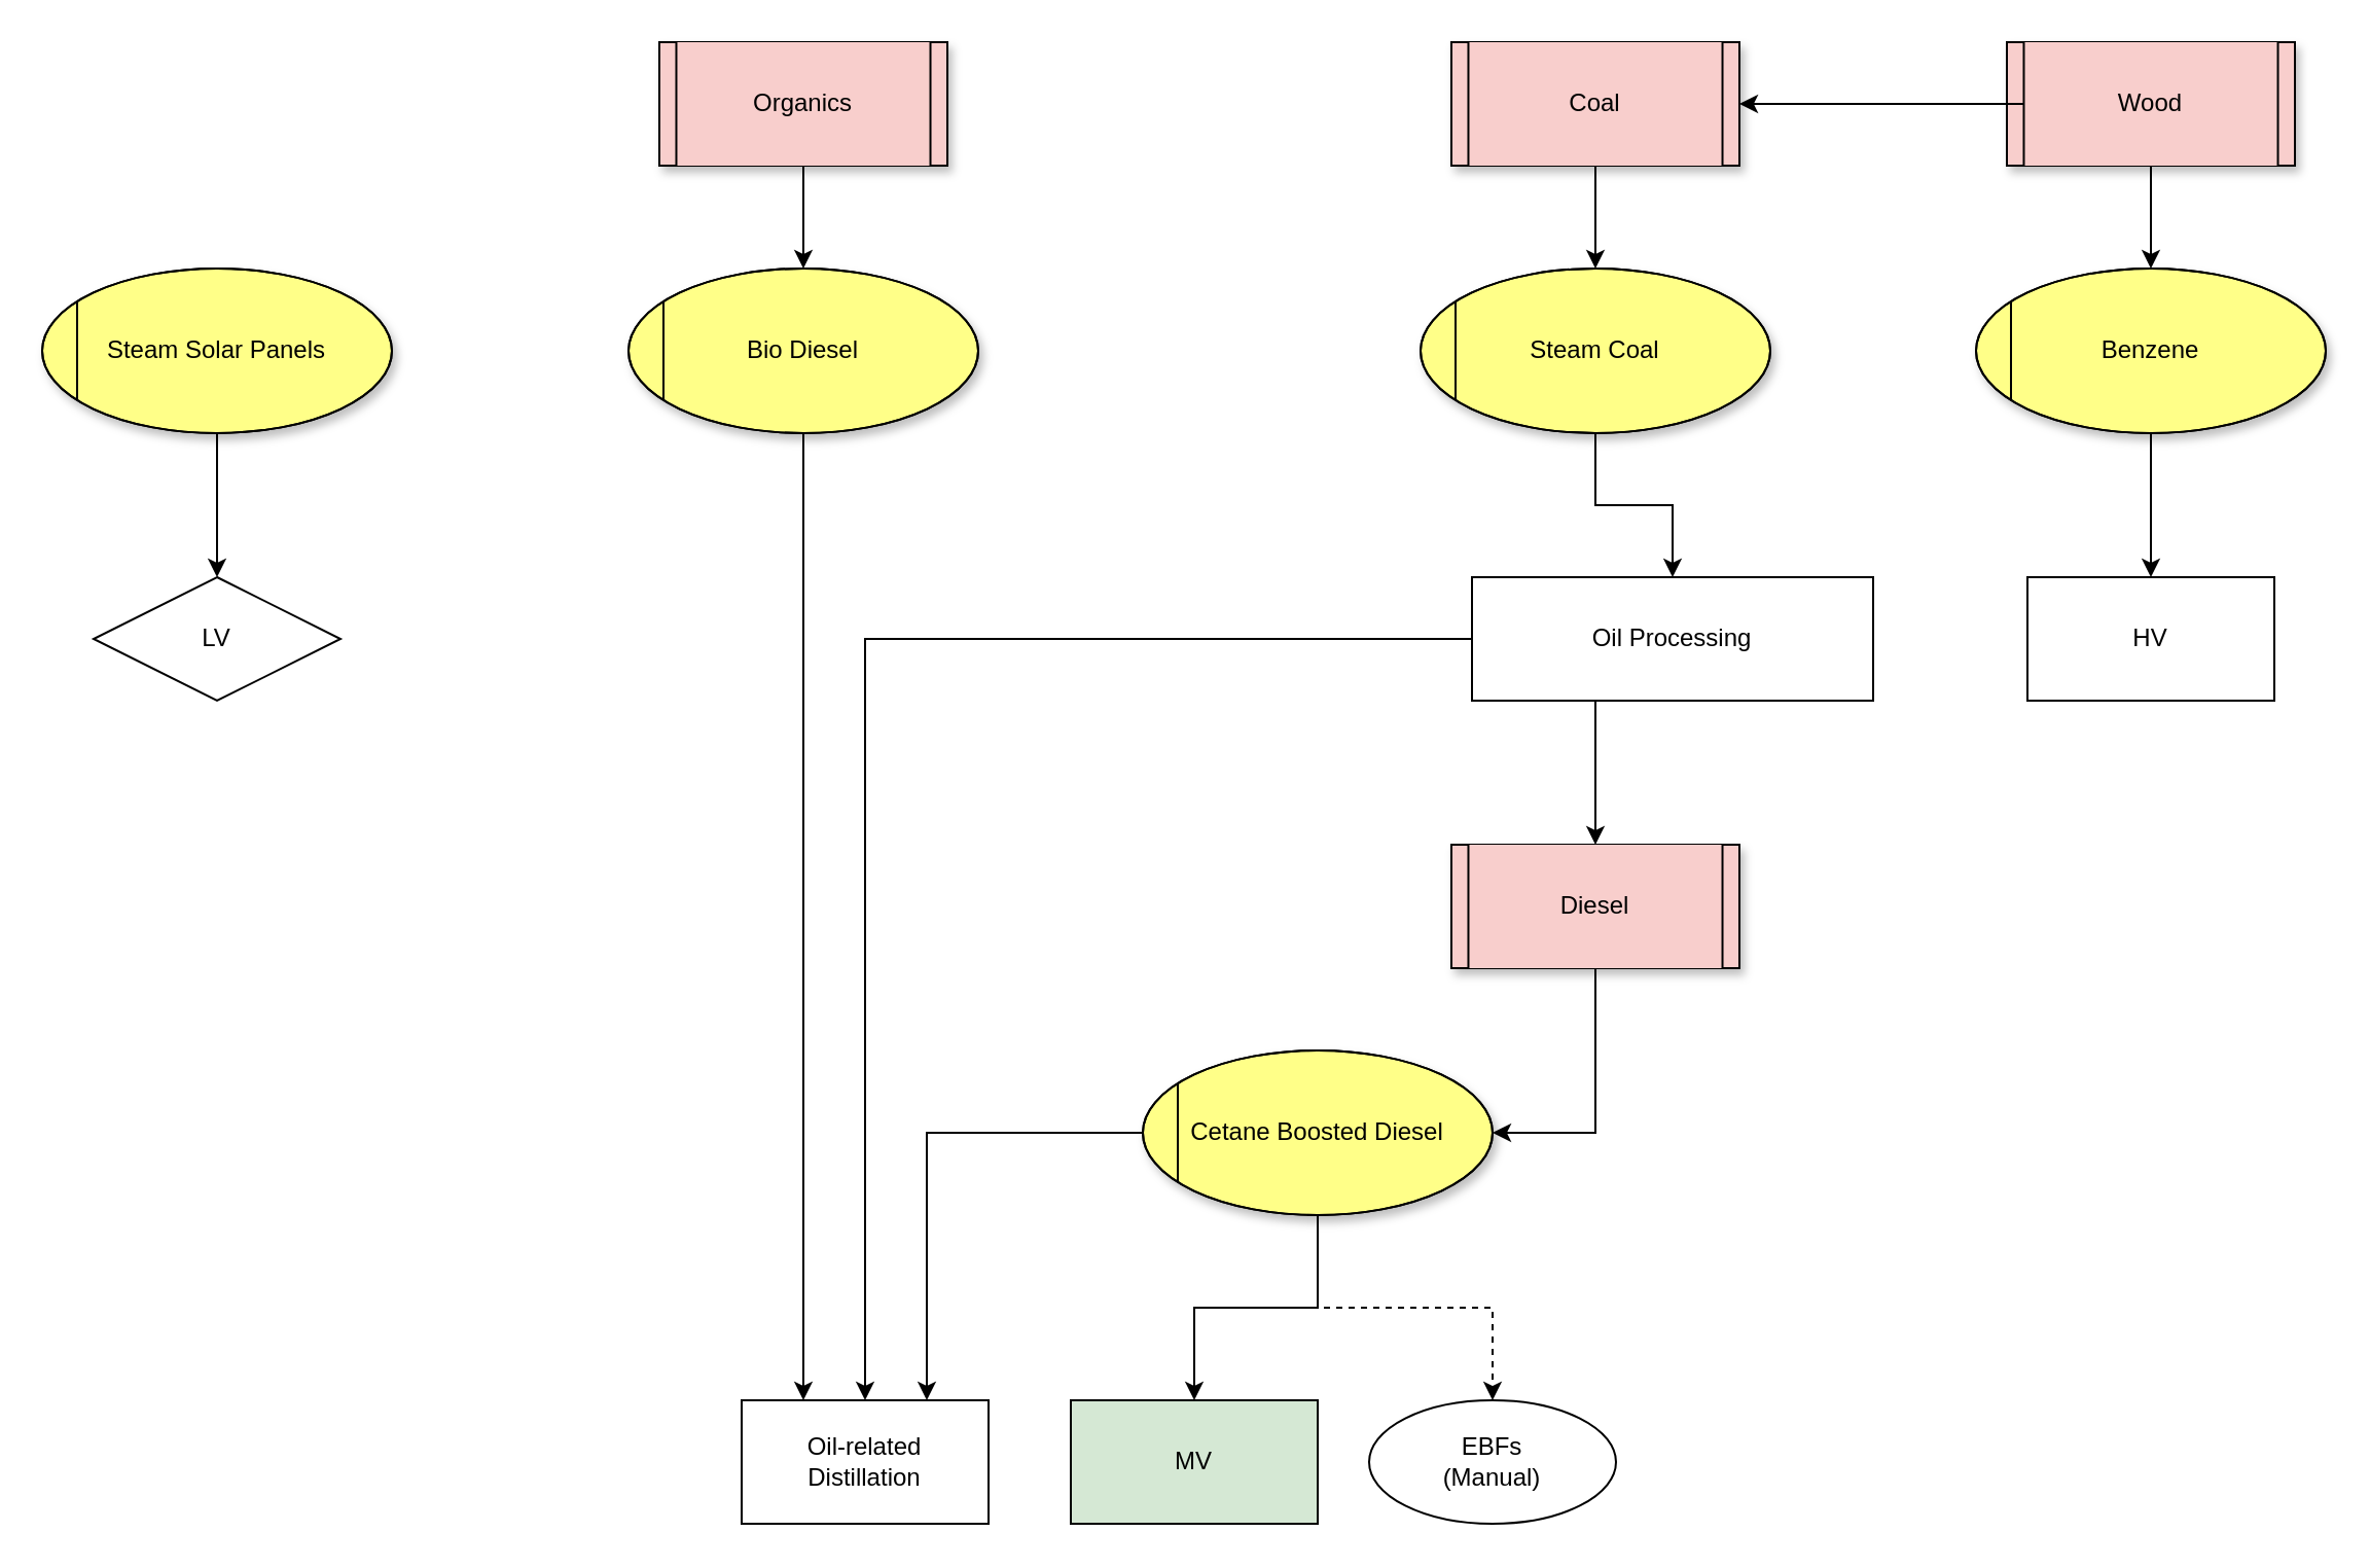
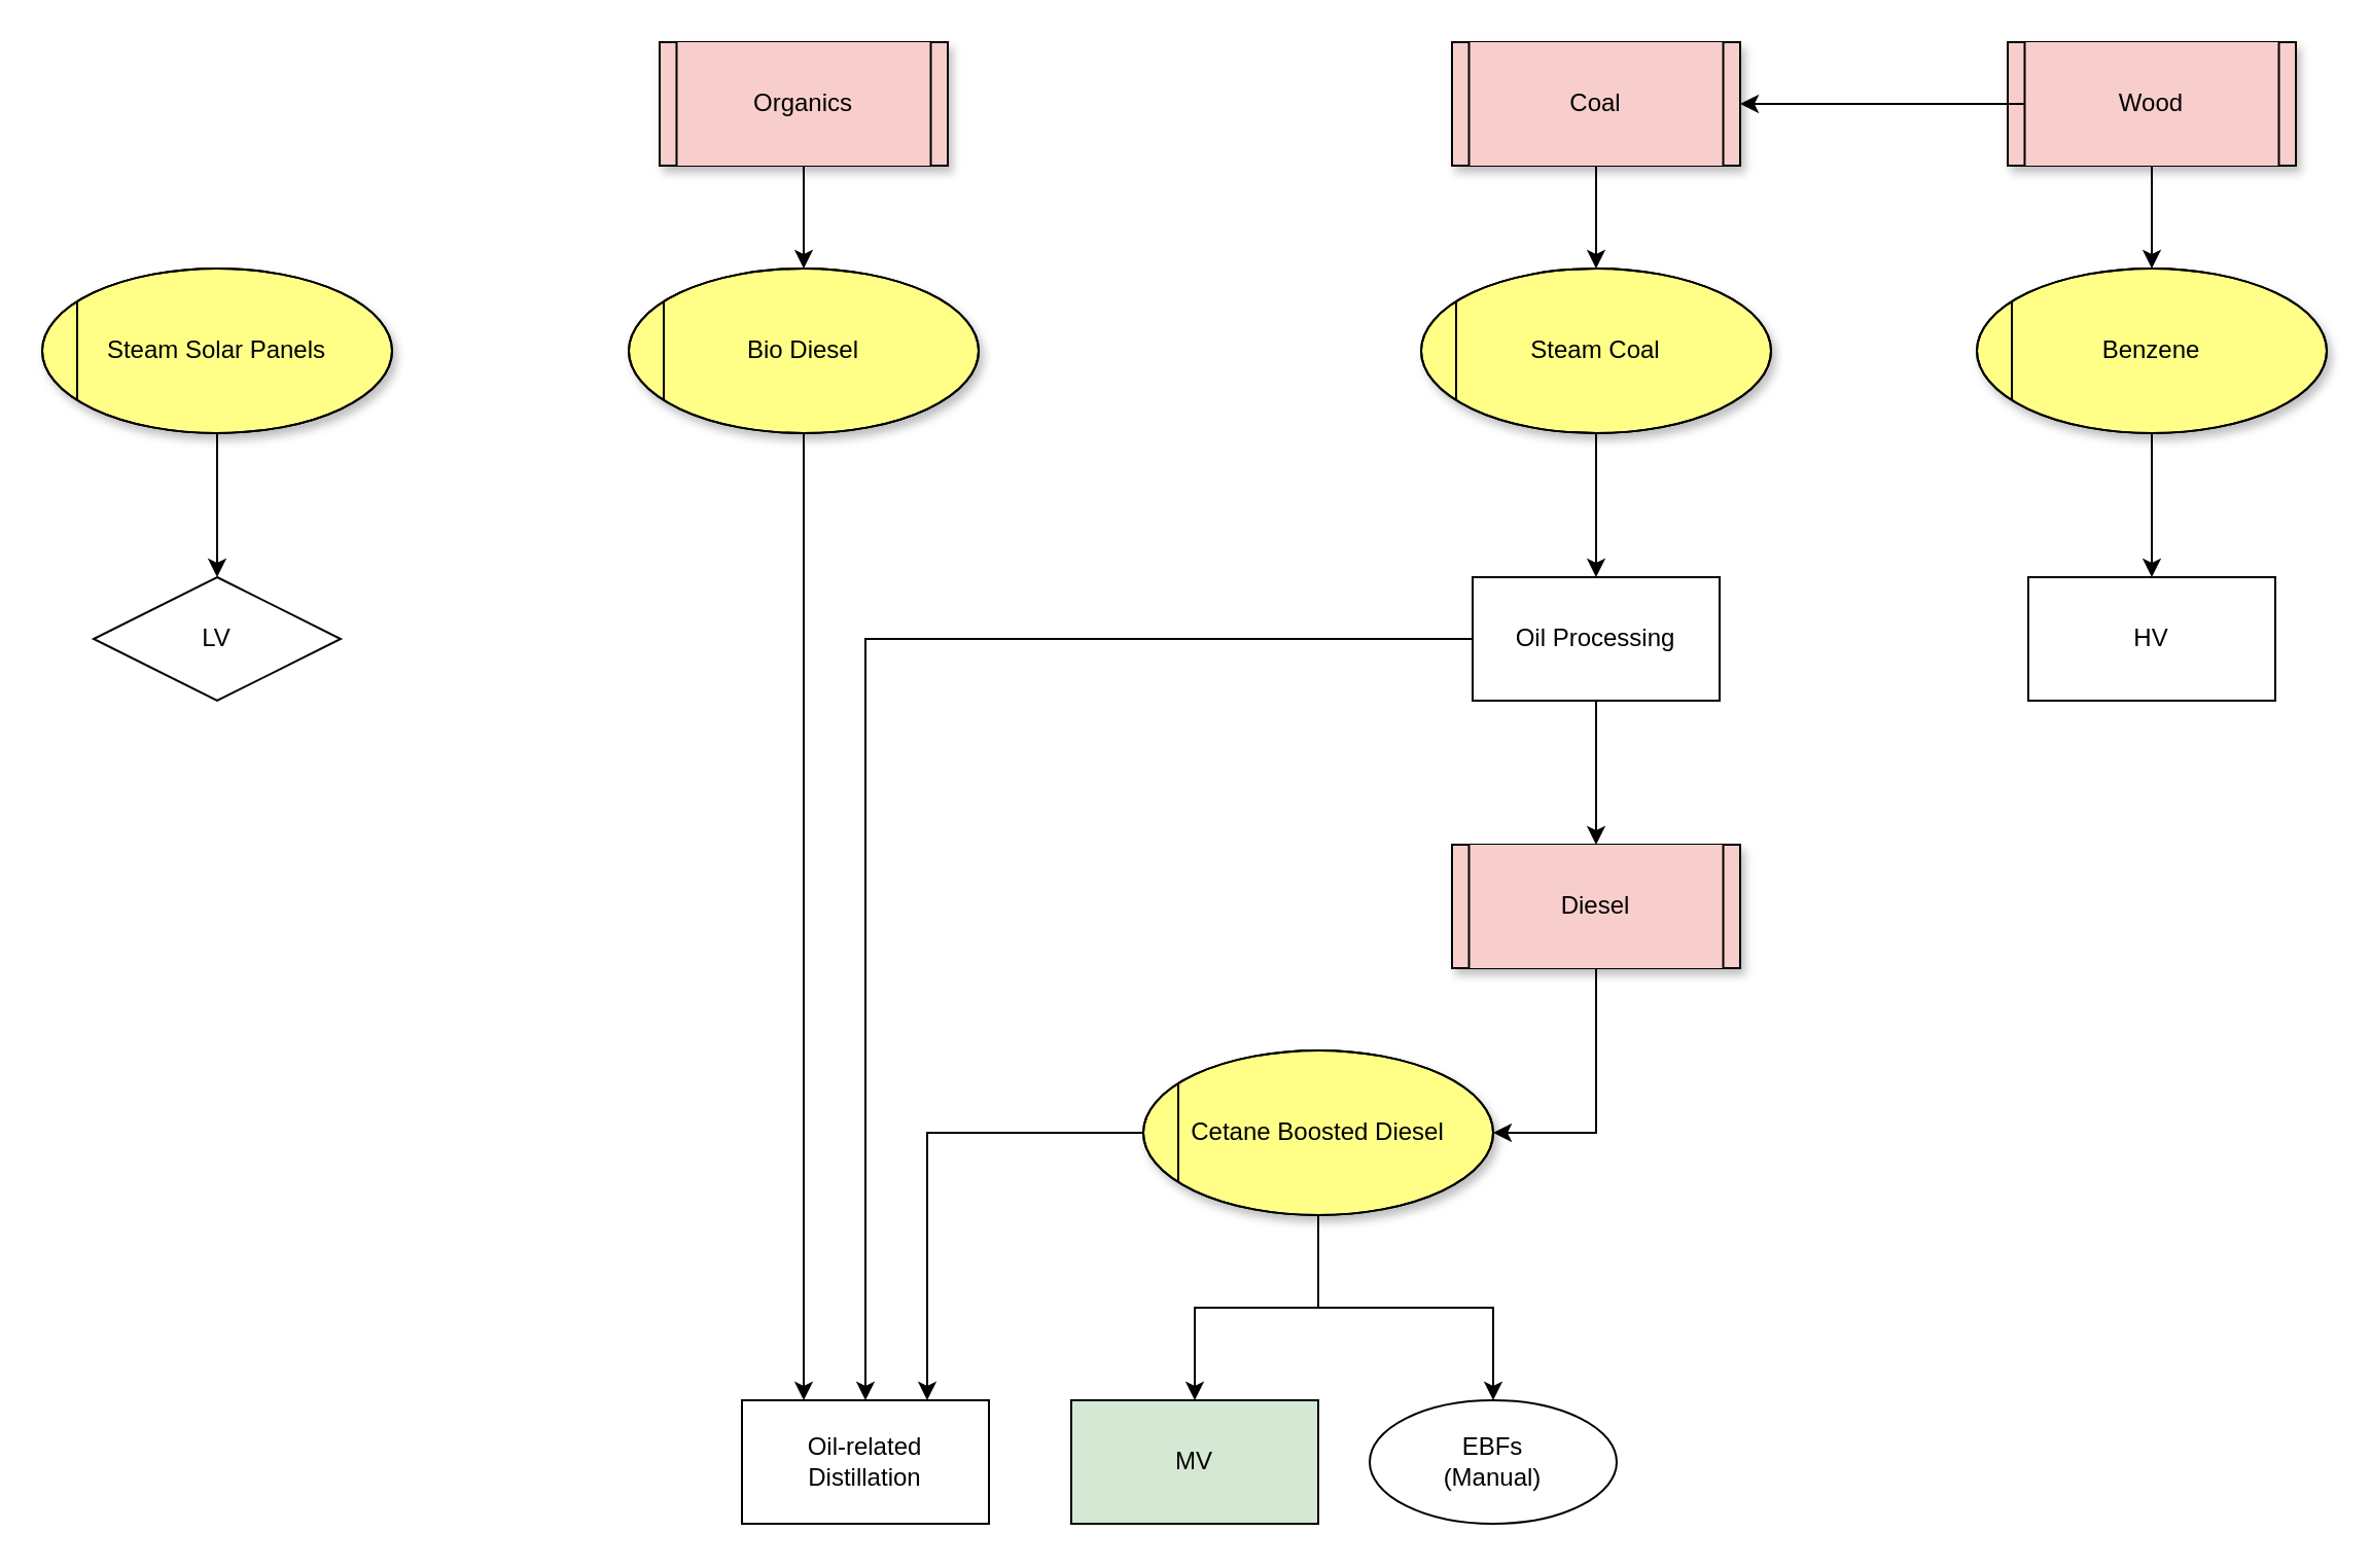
- <mxCell id="26" value="Oil Processing" style="rounded=0;whiteSpace=wrap;html=1;" vertex="1" parent="1"><mxGeometry x="715" y="280" width="195" height="60" as="geometry" /></mxCell>
+ <mxCell id="26" value="Oil Processing" style="rounded=0;whiteSpace=wrap;html=1;" vertex="1" parent="1"><mxGeometry x="715" y="280" width="120" height="60" as="geometry" /></mxCell>
- <mxCell id="21" style="edgeStyle=orthogonalEdgeStyle;rounded=0;orthogonalLoop=1;jettySize=auto;html=1;entryX=0.5;entryY=0;entryDx=0;entryDy=0;dashed=1;" edge="1" parent="1" source="23" target="19"><mxGeometry relative="1" as="geometry" /></mxCell>
+ <mxCell id="21" style="edgeStyle=orthogonalEdgeStyle;rounded=0;orthogonalLoop=1;jettySize=auto;html=1;entryX=0.5;entryY=0;entryDx=0;entryDy=0;" edge="1" parent="1" source="23" target="19"><mxGeometry relative="1" as="geometry" /></mxCell>
